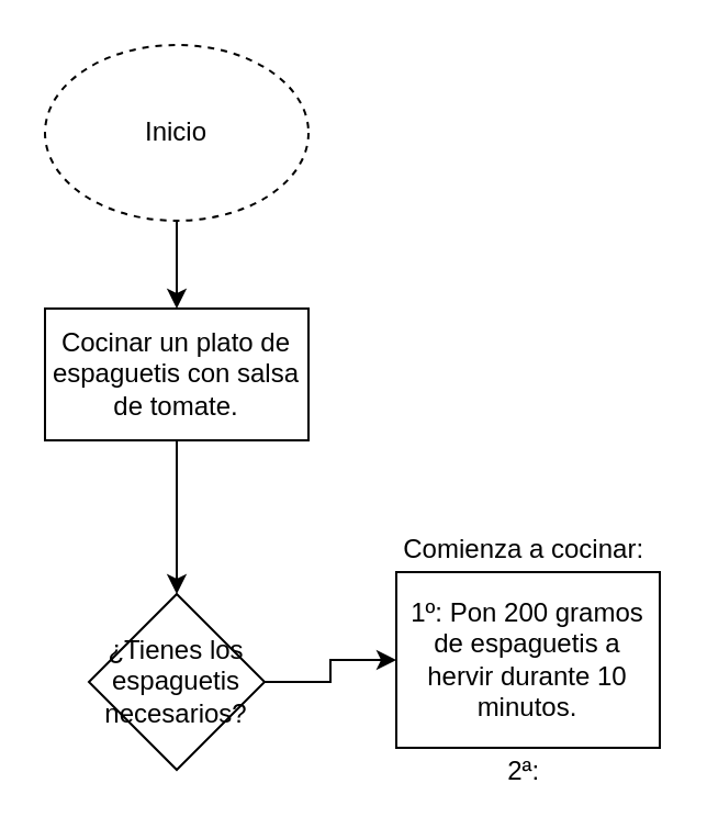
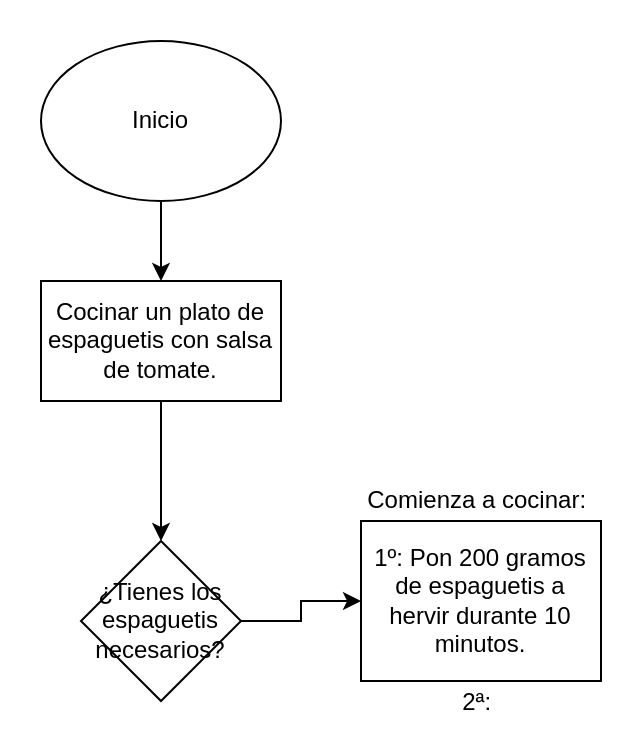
- <mxCell id="3" value="Inicio" style="ellipse;whiteSpace=wrap;html=1;dashed=1;" vertex="1" parent="1"><mxGeometry x="20" y="20" width="120" height="80" as="geometry" /></mxCell>
+ <mxCell id="3" value="Inicio" style="ellipse;whiteSpace=wrap;html=1;" vertex="1" parent="1"><mxGeometry x="20" y="20" width="120" height="80" as="geometry" /></mxCell>
